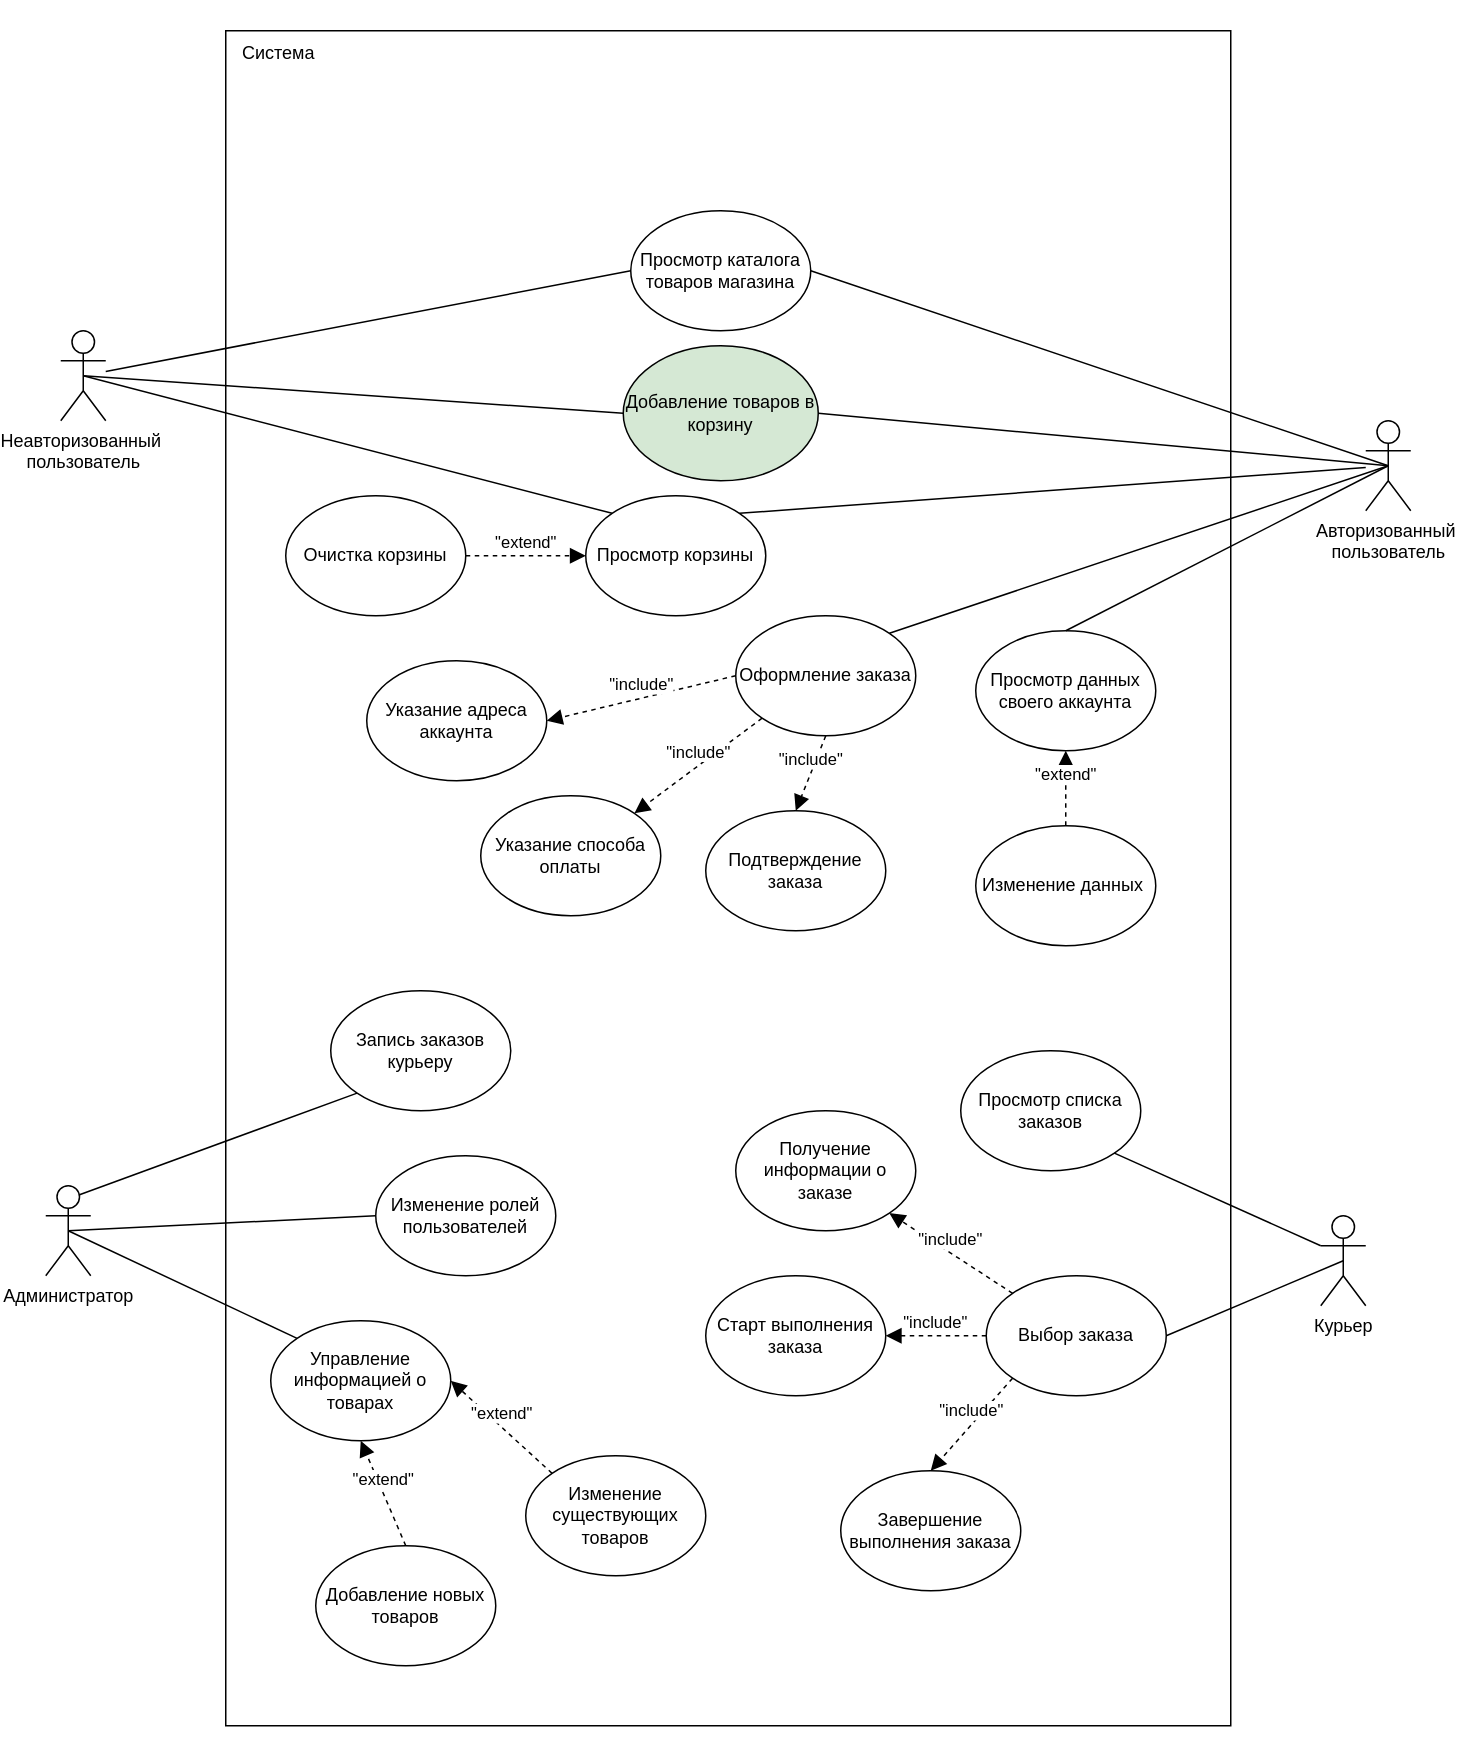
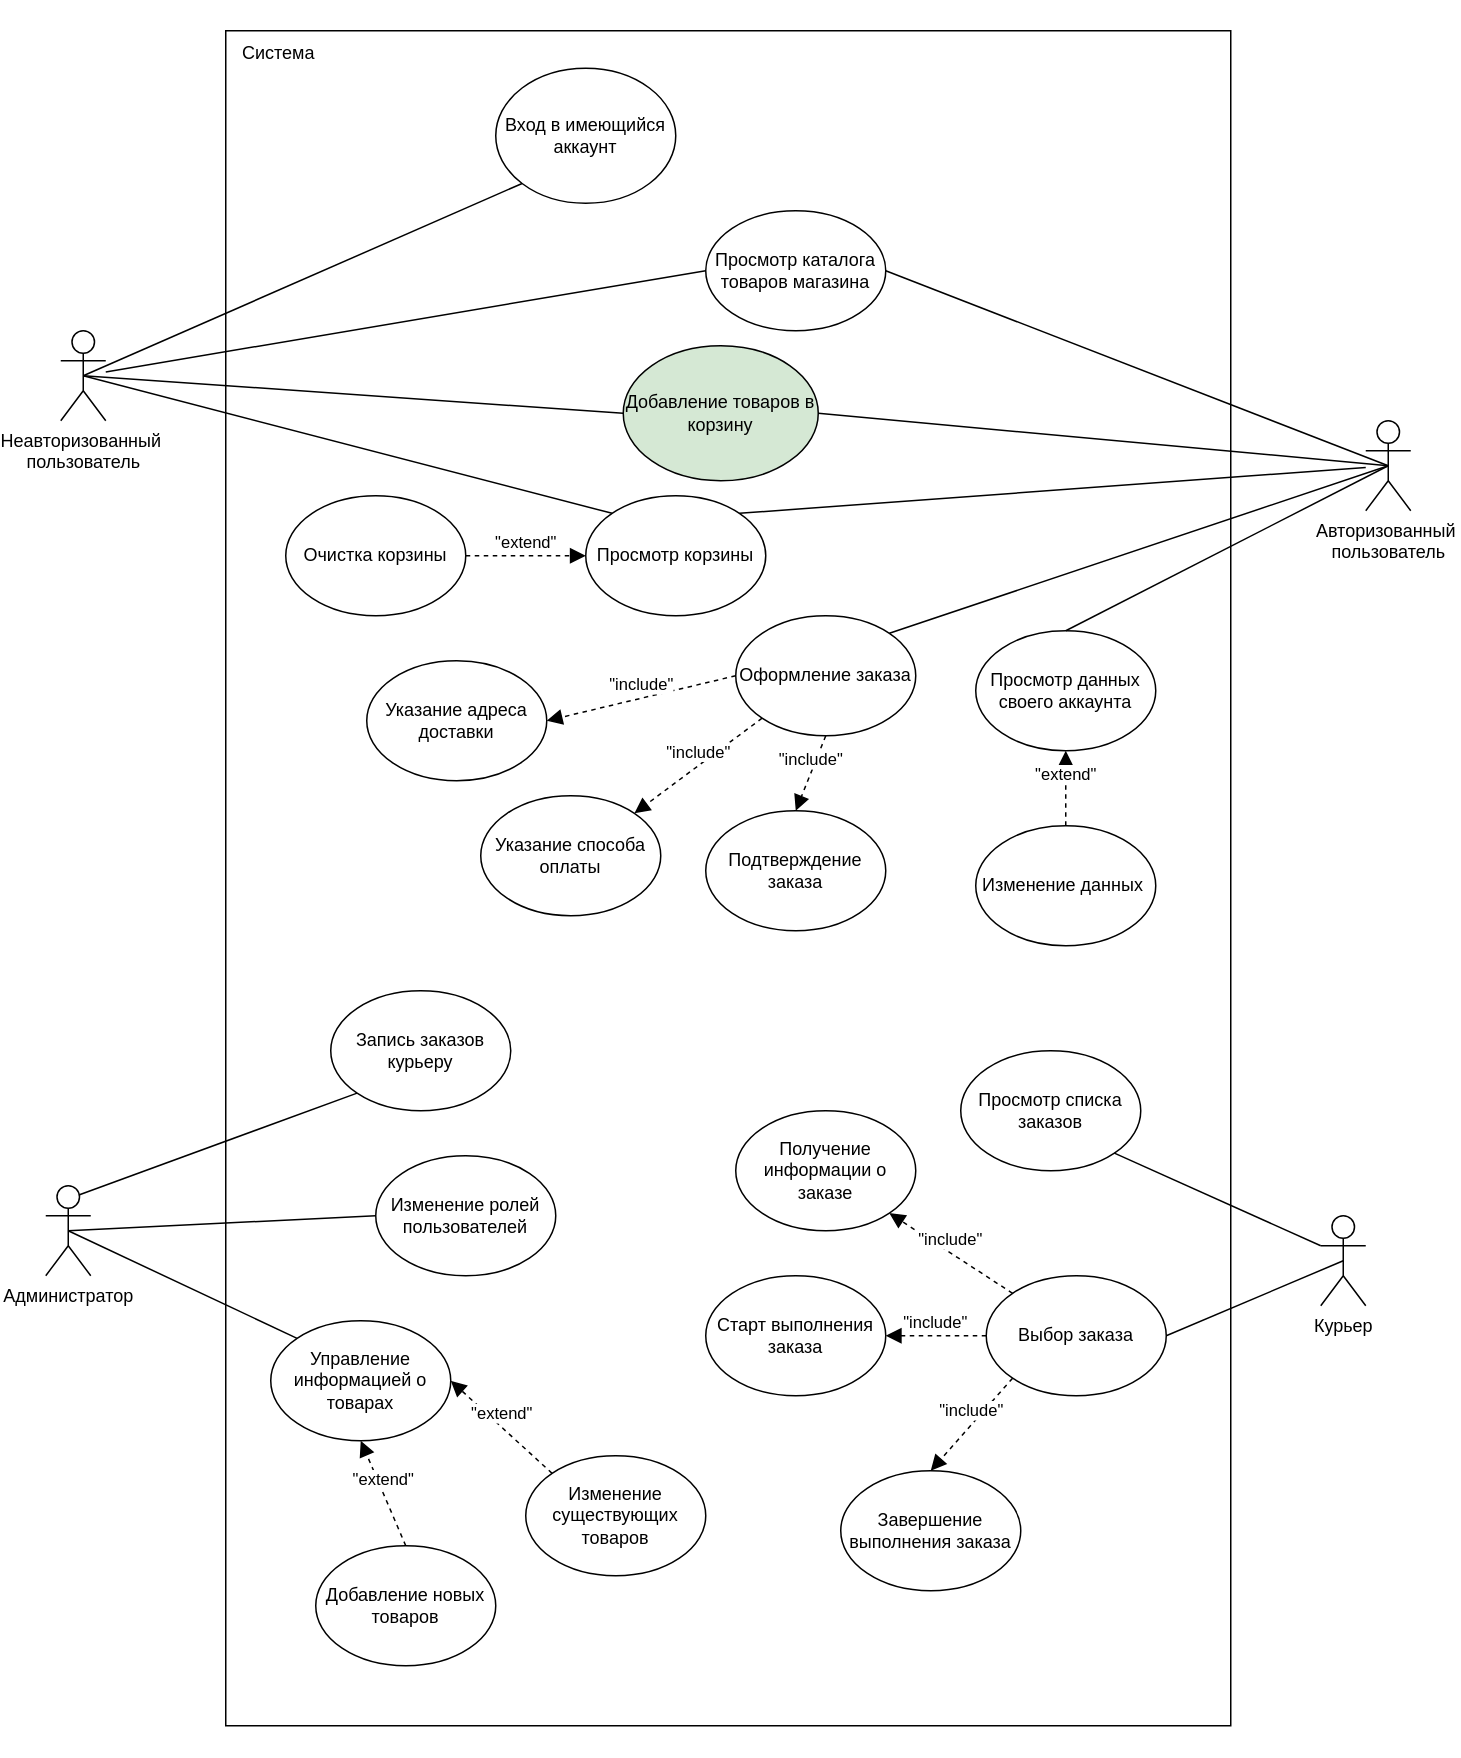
+ <mxCell id="10" value="Вход в имеющийся аккаунт" style="ellipse;whiteSpace=wrap;html=1;" vertex="1" parent="1"><mxGeometry x="320" y="45" width="120" height="90" as="geometry" /></mxCell>
- <mxCell id="4" value="Просмотр каталога товаров магазина" style="ellipse;whiteSpace=wrap;html=1;" vertex="1" parent="1"><mxGeometry x="410" y="140" width="120" height="80" as="geometry" /></mxCell>
+ <mxCell id="4" value="Просмотр каталога товаров магазина" style="ellipse;whiteSpace=wrap;html=1;" vertex="1" parent="1"><mxGeometry x="460" y="140" width="120" height="80" as="geometry" /></mxCell>
+ <mxCell id="18" value="" style="endArrow=none;html=1;rounded=0;entryX=0;entryY=1;entryDx=0;entryDy=0;exitX=0.5;exitY=0.5;exitDx=0;exitDy=0;exitPerimeter=0;" edge="1" parent="1" source="2" target="10"><mxGeometry width="50" height="50" relative="1" as="geometry"><mxPoint x="70" y="180" as="sourcePoint" /><mxPoint x="190" y="100" as="targetPoint" /></mxGeometry></mxCell>
- <mxCell id="14" value="Указание адреса аккаунта" style="ellipse;whiteSpace=wrap;html=1;" vertex="1" parent="1"><mxGeometry x="234" y="440" width="120" height="80" as="geometry" /></mxCell>
+ <mxCell id="14" value="Указание адреса доставки" style="ellipse;whiteSpace=wrap;html=1;" vertex="1" parent="1"><mxGeometry x="234" y="440" width="120" height="80" as="geometry" /></mxCell>
